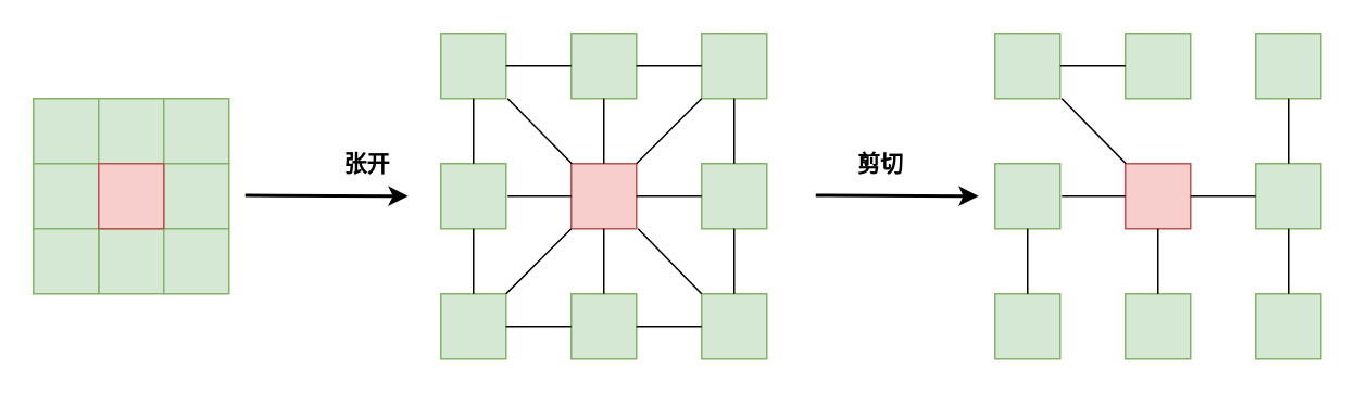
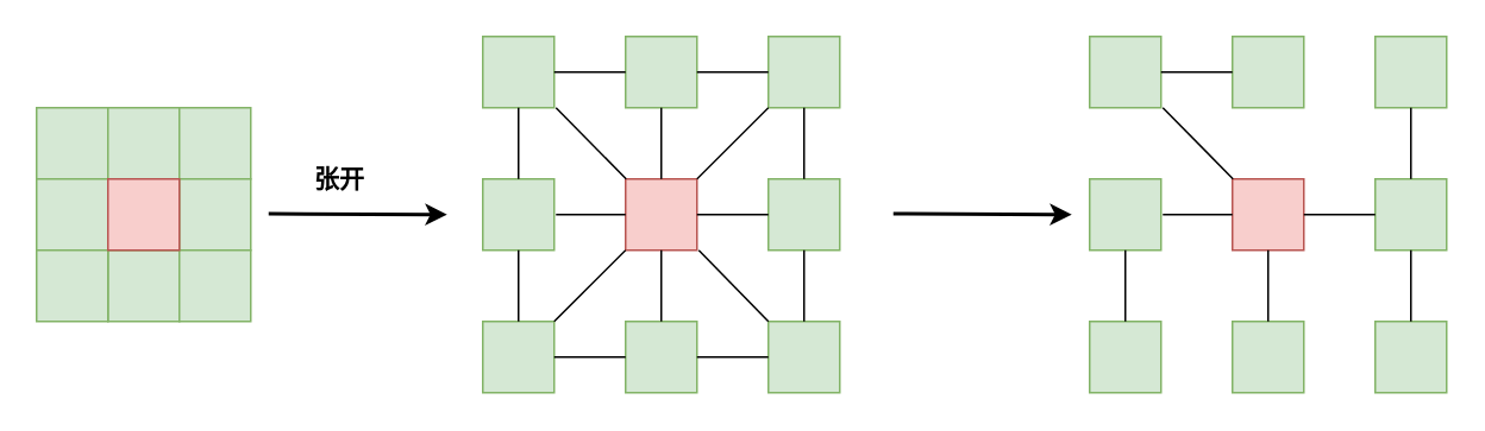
- <mxCell id="54" value="&lt;b&gt;&lt;font style=&quot;font-size: 14px&quot;&gt;张开&lt;/font&gt;&lt;/b&gt;" style="text;html=1;strokeColor=none;fillColor=none;align=center;verticalAlign=middle;whiteSpace=wrap;rounded=0;" vertex="1" parent="1"><mxGeometry x="205" y="90" width="40" height="20" as="geometry" /></mxCell>
+ <mxCell id="54" value="&lt;b&gt;&lt;font style=&quot;font-size: 14px&quot;&gt;张开&lt;/font&gt;&lt;/b&gt;" style="text;html=1;strokeColor=none;fillColor=none;align=center;verticalAlign=middle;whiteSpace=wrap;rounded=0;" vertex="1" parent="1"><mxGeometry x="170" y="90" width="40" height="20" as="geometry" /></mxCell>
- <mxCell id="56" value="&lt;span style=&quot;font-size: 14px&quot;&gt;&lt;b&gt;剪切&lt;/b&gt;&lt;/span&gt;" style="text;html=1;strokeColor=none;fillColor=none;align=center;verticalAlign=middle;whiteSpace=wrap;rounded=0;" vertex="1" parent="1"><mxGeometry x="520" y="90" width="40" height="20" as="geometry" /></mxCell>
